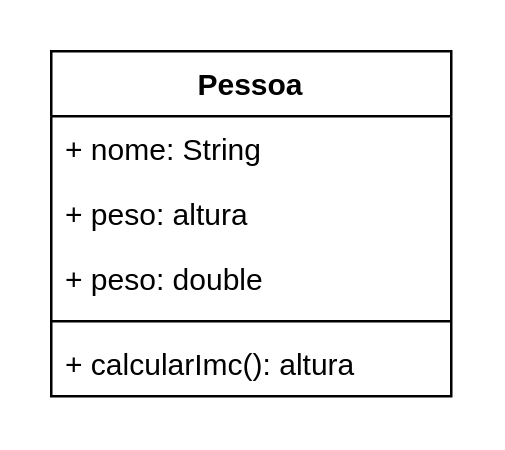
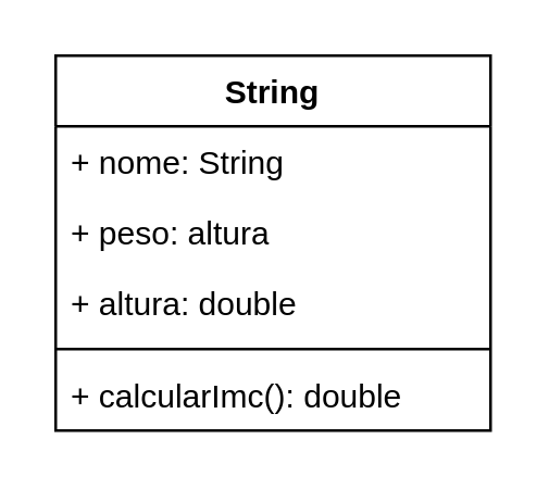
- <mxCell id="2" value="Pessoa" style="swimlane;fontStyle=1;align=center;verticalAlign=top;childLayout=stackLayout;horizontal=1;startSize=26;horizontalStack=0;resizeParent=1;resizeParentMax=0;resizeLast=0;collapsible=1;marginBottom=0;whiteSpace=wrap;html=1;" vertex="1" parent="1"><mxGeometry x="20" y="20" width="160" height="138" as="geometry" /></mxCell>
+ <mxCell id="2" value="String" style="swimlane;fontStyle=1;align=center;verticalAlign=top;childLayout=stackLayout;horizontal=1;startSize=26;horizontalStack=0;resizeParent=1;resizeParentMax=0;resizeLast=0;collapsible=1;marginBottom=0;whiteSpace=wrap;html=1;" vertex="1" parent="1"><mxGeometry x="20" y="20" width="160" height="138" as="geometry" /></mxCell>
- <mxCell id="5" value="+ peso: double" style="text;strokeColor=none;fillColor=none;align=left;verticalAlign=top;spacingLeft=4;spacingRight=4;overflow=hidden;rotatable=0;points=[[0,0.5],[1,0.5]];portConstraint=eastwest;whiteSpace=wrap;html=1;" vertex="1" parent="2"><mxGeometry y="78" width="160" height="26" as="geometry" /></mxCell>
+ <mxCell id="5" value="+ altura: double" style="text;strokeColor=none;fillColor=none;align=left;verticalAlign=top;spacingLeft=4;spacingRight=4;overflow=hidden;rotatable=0;points=[[0,0.5],[1,0.5]];portConstraint=eastwest;whiteSpace=wrap;html=1;" vertex="1" parent="2"><mxGeometry y="78" width="160" height="26" as="geometry" /></mxCell>
- <mxCell id="7" value="+ calcularImc(): altura" style="text;strokeColor=none;fillColor=none;align=left;verticalAlign=top;spacingLeft=4;spacingRight=4;overflow=hidden;rotatable=0;points=[[0,0.5],[1,0.5]];portConstraint=eastwest;whiteSpace=wrap;html=1;" vertex="1" parent="2"><mxGeometry y="112" width="160" height="26" as="geometry" /></mxCell>
+ <mxCell id="7" value="+ calcularImc(): double" style="text;strokeColor=none;fillColor=none;align=left;verticalAlign=top;spacingLeft=4;spacingRight=4;overflow=hidden;rotatable=0;points=[[0,0.5],[1,0.5]];portConstraint=eastwest;whiteSpace=wrap;html=1;" vertex="1" parent="2"><mxGeometry y="112" width="160" height="26" as="geometry" /></mxCell>
